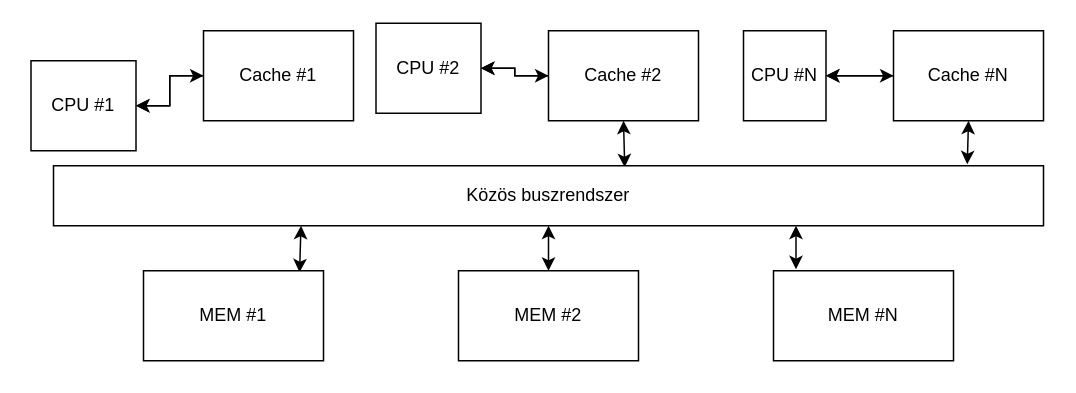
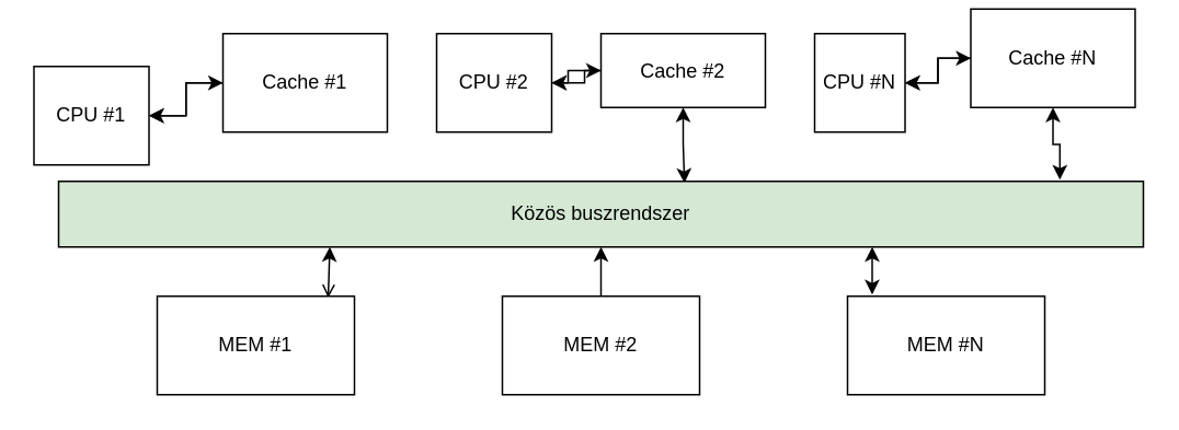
- <mxCell id="7" value="CPU #2" style="rounded=0;whiteSpace=wrap;html=1;" vertex="1" parent="1"><mxGeometry x="250" y="15" width="70" height="60" as="geometry" /></mxCell>
+ <mxCell id="7" value="CPU #2" style="rounded=0;whiteSpace=wrap;html=1;" vertex="1" parent="1"><mxGeometry x="265" y="20" width="70" height="60" as="geometry" /></mxCell>
- <mxCell id="10" value="Cache #2" style="rounded=0;whiteSpace=wrap;html=1;" vertex="1" parent="1"><mxGeometry x="365" y="20" width="100" height="60" as="geometry" /></mxCell>
+ <mxCell id="10" value="Cache #2" style="rounded=0;whiteSpace=wrap;html=1;" vertex="1" parent="1"><mxGeometry x="365" y="20" width="100" height="45" as="geometry" /></mxCell>
- <mxCell id="15" value="Cache #N" style="rounded=0;whiteSpace=wrap;html=1;" vertex="1" parent="1"><mxGeometry x="595" y="20" width="100" height="60" as="geometry" /></mxCell>
+ <mxCell id="15" value="Cache #N" style="rounded=0;whiteSpace=wrap;html=1;" vertex="1" parent="1"><mxGeometry x="590" y="5" width="100" height="60" as="geometry" /></mxCell>
- <mxCell id="19" value="Közös buszrendszer" style="rounded=0;whiteSpace=wrap;html=1;" vertex="1" parent="1"><mxGeometry x="35" y="110" width="660" height="40" as="geometry" /></mxCell>
+ <mxCell id="19" value="Közös buszrendszer" style="rounded=0;whiteSpace=wrap;html=1;fillColor=#d5e8d4;" vertex="1" parent="1"><mxGeometry x="35" y="110" width="660" height="40" as="geometry" /></mxCell>
- <mxCell id="17" style="edgeStyle=orthogonalEdgeStyle;rounded=0;orthogonalLoop=1;jettySize=auto;html=1;exitX=0.5;exitY=1;exitDx=0;exitDy=0;entryX=0.5;entryY=0;entryDx=0;entryDy=0;startArrow=classic;startFill=1;" edge="1" parent="1" source="19" target="21"><mxGeometry relative="1" as="geometry" /></mxCell>
+ <mxCell id="17" style="edgeStyle=orthogonalEdgeStyle;rounded=0;orthogonalLoop=1;jettySize=auto;html=1;exitX=0.5;exitY=1;exitDx=0;exitDy=0;entryX=0.5;entryY=0;entryDx=0;entryDy=0;startArrow=classic;startFill=1;endArrow=none;" edge="1" parent="1" source="19" target="21"><mxGeometry relative="1" as="geometry" /></mxCell>
- <mxCell id="16" style="edgeStyle=orthogonalEdgeStyle;rounded=0;orthogonalLoop=1;jettySize=auto;html=1;exitX=0.25;exitY=1;exitDx=0;exitDy=0;entryX=0.867;entryY=0.017;entryDx=0;entryDy=0;entryPerimeter=0;startArrow=classic;startFill=1;" edge="1" parent="1" source="19" target="20"><mxGeometry relative="1" as="geometry" /></mxCell>
+ <mxCell id="16" style="edgeStyle=orthogonalEdgeStyle;rounded=0;orthogonalLoop=1;jettySize=auto;html=1;exitX=0.25;exitY=1;exitDx=0;exitDy=0;entryX=0.867;entryY=0.017;entryDx=0;entryDy=0;entryPerimeter=0;startArrow=classic;startFill=1;endArrow=open;" edge="1" parent="1" source="19" target="20"><mxGeometry relative="1" as="geometry" /></mxCell>
